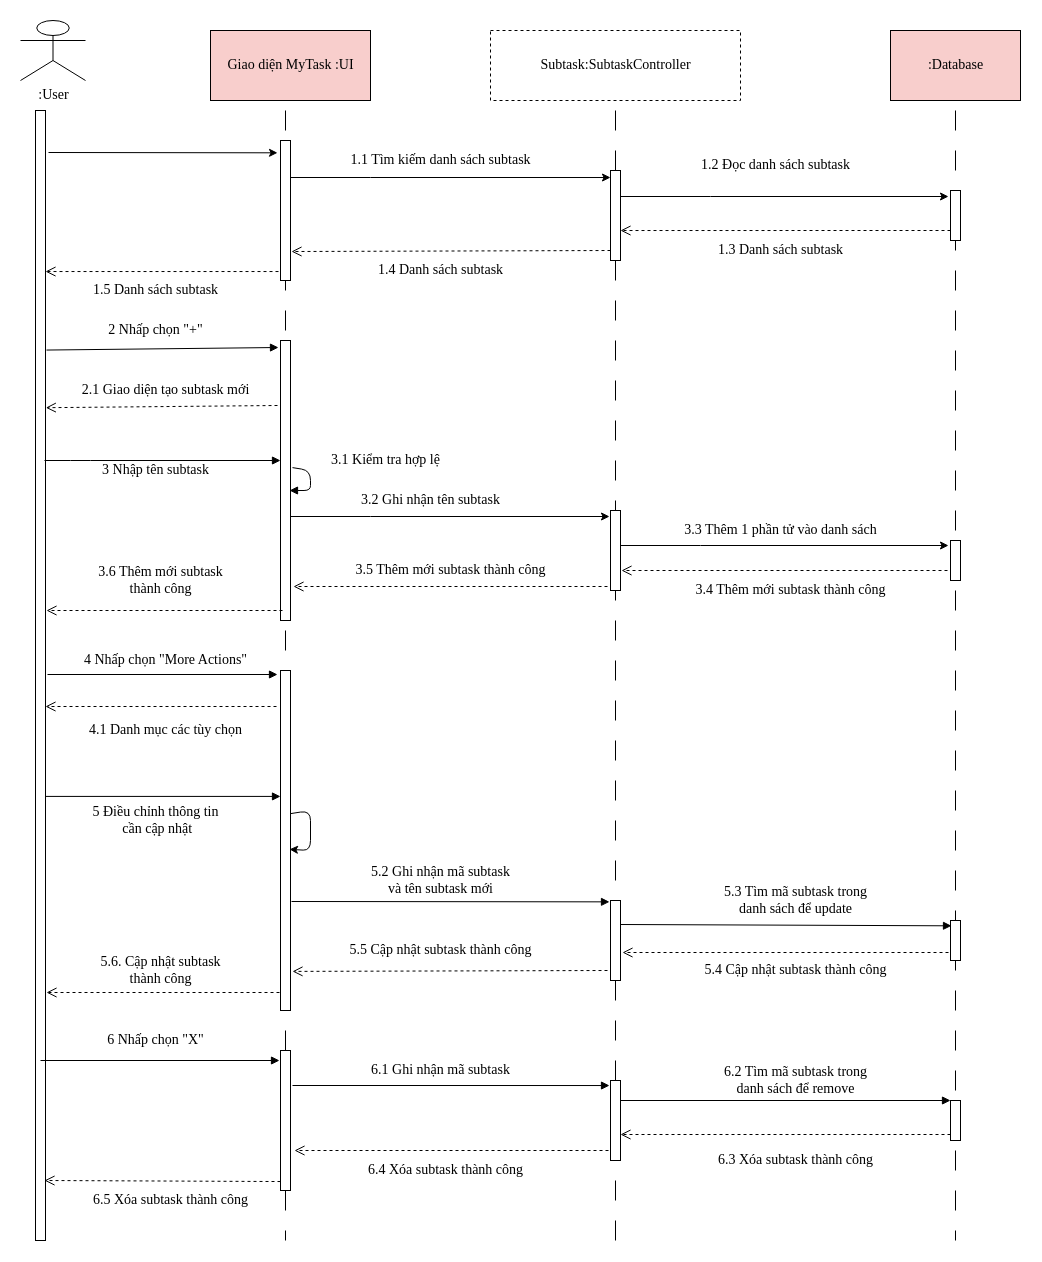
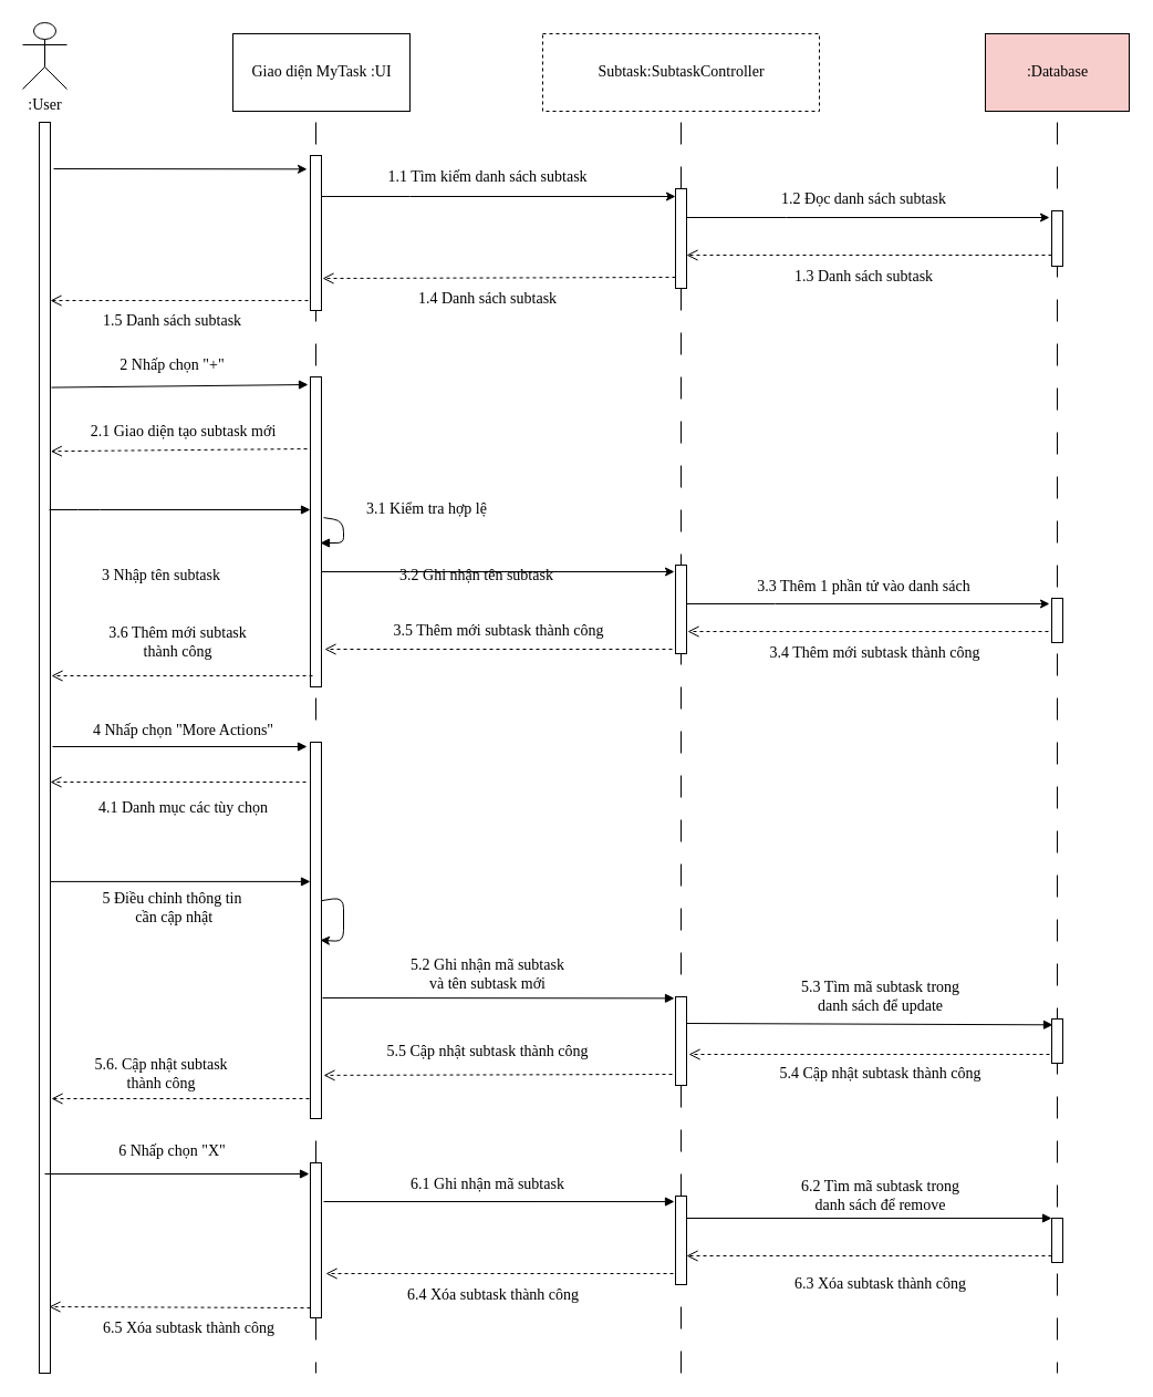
- <mxCell id="2" value=":User" style="shape=umlActor;verticalLabelPosition=bottom;verticalAlign=top;html=1;outlineConnect=0;fontFamily=Verdana;fontSize=14;" parent="1" vertex="1"><mxGeometry x="20" y="20" width="65" height="60" as="geometry" /></mxCell>
+ <mxCell id="2" value=":User" style="shape=umlActor;verticalLabelPosition=bottom;verticalAlign=top;html=1;outlineConnect=0;fontFamily=Verdana;fontSize=14;" parent="1" vertex="1"><mxGeometry x="20" y="20" width="40" height="60" as="geometry" /></mxCell>
- <mxCell id="4" value="Giao diện MyTask :UI" style="html=1;fontFamily=Verdana;fontSize=14;fillColor=#f8cecc;" parent="1" vertex="1"><mxGeometry x="210" y="30" width="160" height="70" as="geometry" /></mxCell>
+ <mxCell id="4" value="Giao diện MyTask :UI" style="html=1;fontFamily=Verdana;fontSize=14;" parent="1" vertex="1"><mxGeometry x="210" y="30" width="160" height="70" as="geometry" /></mxCell>
- <mxCell id="17" value="1.2 Đọc danh sách subtask" style="text;html=1;align=center;verticalAlign=middle;resizable=0;points=[];autosize=1;fontFamily=Verdana;fontSize=14;" parent="1" vertex="1"><mxGeometry x="670" y="155" width="210" height="20" as="geometry" /></mxCell>
+ <mxCell id="17" value="1.2 Đọc danh sách subtask" style="text;html=1;align=center;verticalAlign=middle;resizable=0;points=[];autosize=1;fontFamily=Verdana;fontSize=14;" parent="1" vertex="1"><mxGeometry x="675" y="170" width="210" height="20" as="geometry" /></mxCell>
- <mxCell id="32" value="3 Nhập tên subtask" style="text;html=1;align=center;verticalAlign=middle;resizable=0;points=[];autosize=1;fontFamily=Verdana;fontSize=14;" parent="1" vertex="1"><mxGeometry x="80" y="460" width="150" height="20" as="geometry" /></mxCell>
+ <mxCell id="32" value="3 Nhập tên subtask" style="text;html=1;align=center;verticalAlign=middle;resizable=0;points=[];autosize=1;fontFamily=Verdana;fontSize=14;" parent="1" vertex="1"><mxGeometry x="70" y="510" width="150" height="20" as="geometry" /></mxCell>
- <mxCell id="37" value="3.2 Ghi nhận tên subtask" style="text;html=1;align=center;verticalAlign=middle;resizable=0;points=[];autosize=1;fontFamily=Verdana;fontSize=14;" parent="1" vertex="1"><mxGeometry x="335" y="490" width="190" height="20" as="geometry" /></mxCell>
+ <mxCell id="37" value="3.2 Ghi nhận tên subtask" style="text;html=1;align=center;verticalAlign=middle;resizable=0;points=[];autosize=1;fontFamily=Verdana;fontSize=14;" parent="1" vertex="1"><mxGeometry x="335" y="510" width="190" height="20" as="geometry" /></mxCell>
- <mxCell id="52" value="5.6. Cập nhật subtask &lt;br&gt;thành công" style="text;html=1;align=center;verticalAlign=middle;resizable=0;points=[];autosize=1;fontFamily=Verdana;fontSize=14;" parent="1" vertex="1"><mxGeometry x="75" y="950" width="170" height="40" as="geometry" /></mxCell>
+ <mxCell id="52" value="5.6. Cập nhật subtask &lt;br&gt;thành công" style="text;html=1;align=center;verticalAlign=middle;resizable=0;points=[];autosize=1;fontFamily=Verdana;fontSize=14;" parent="1" vertex="1"><mxGeometry x="60" y="950" width="170" height="40" as="geometry" /></mxCell>
